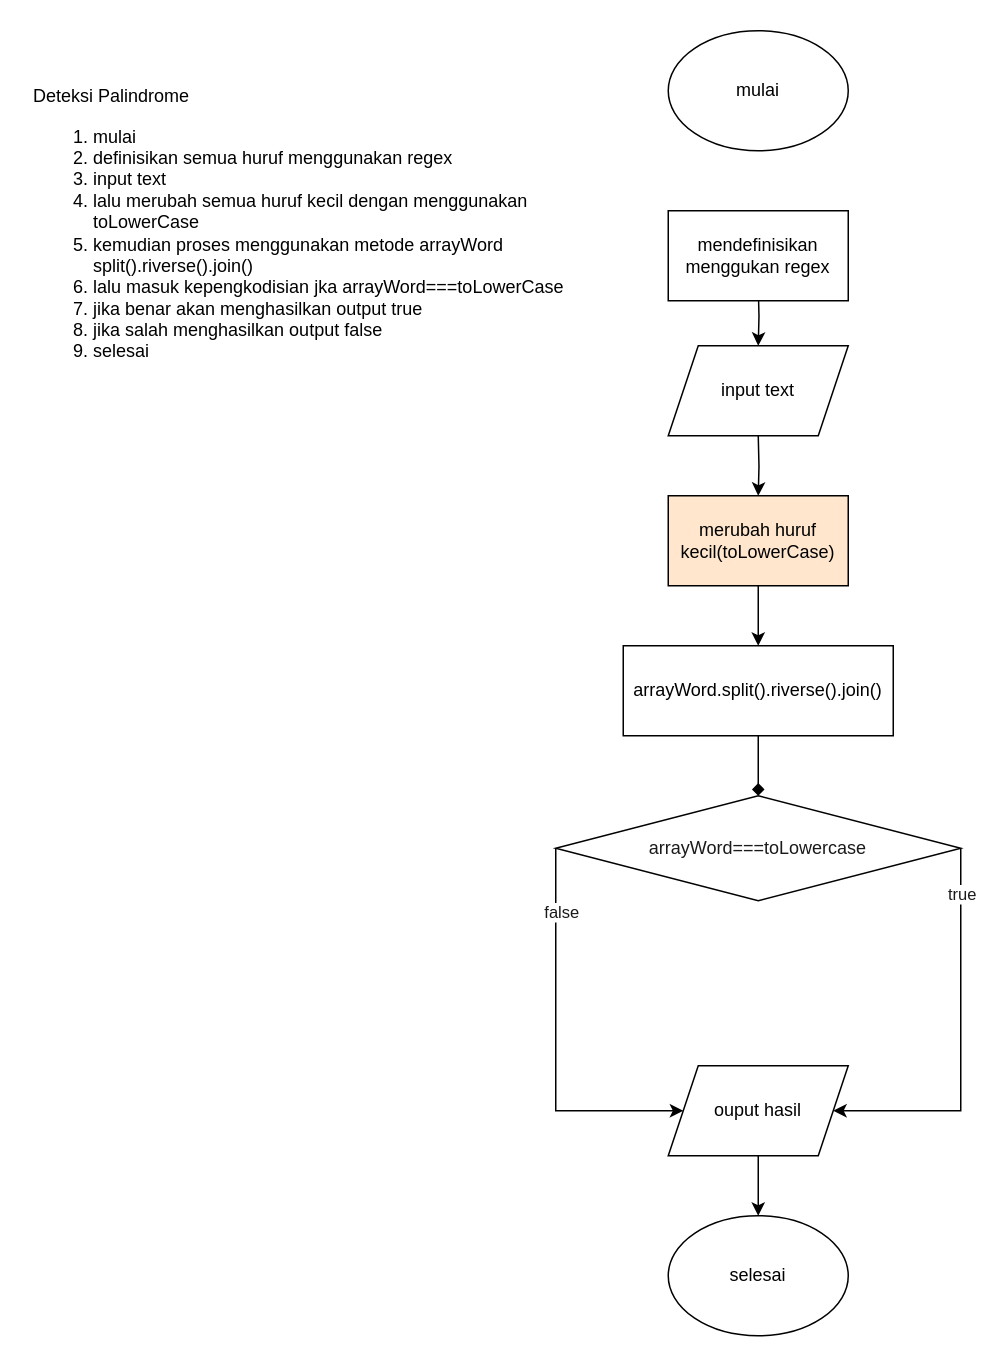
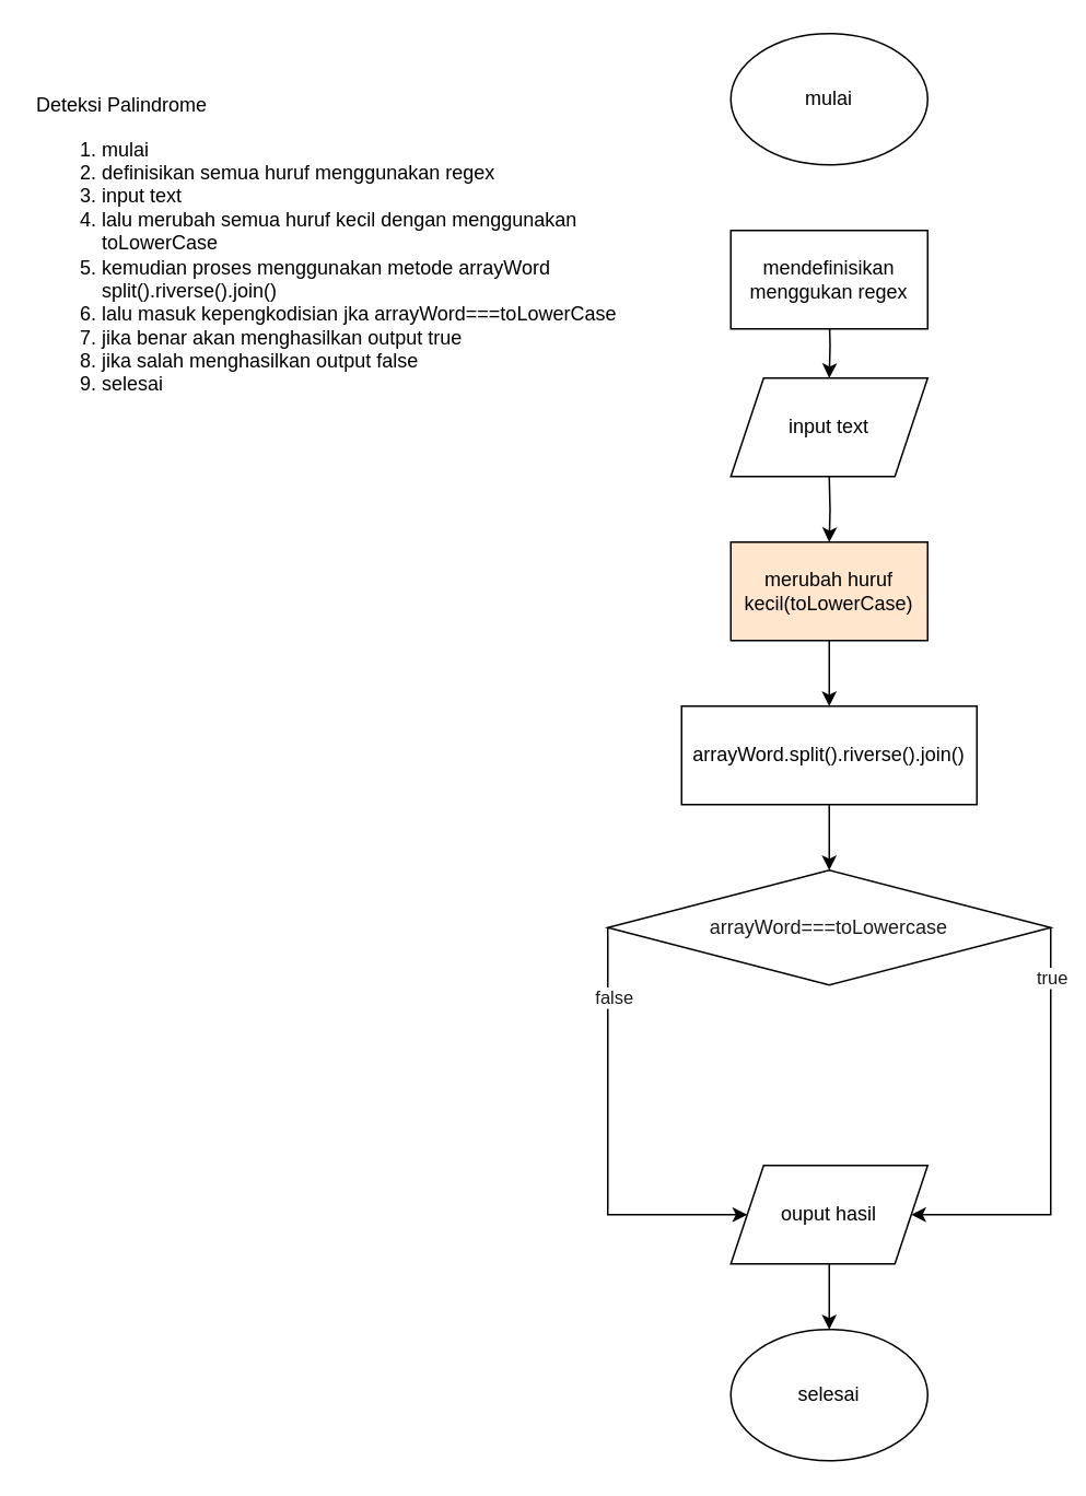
- <mxCell id="13" style="edgeStyle=orthogonalEdgeStyle;rounded=0;orthogonalLoop=1;jettySize=auto;html=1;entryX=0.5;entryY=0;entryDx=0;entryDy=0;fontColor=#1A1A1A;endArrow=diamond;" parent="1" source="14" target="15" edge="1"><mxGeometry relative="1" as="geometry" /></mxCell>
+ <mxCell id="13" style="edgeStyle=orthogonalEdgeStyle;rounded=0;orthogonalLoop=1;jettySize=auto;html=1;entryX=0.5;entryY=0;entryDx=0;entryDy=0;fontColor=#1A1A1A;" parent="1" source="14" target="15" edge="1"><mxGeometry relative="1" as="geometry" /></mxCell>
